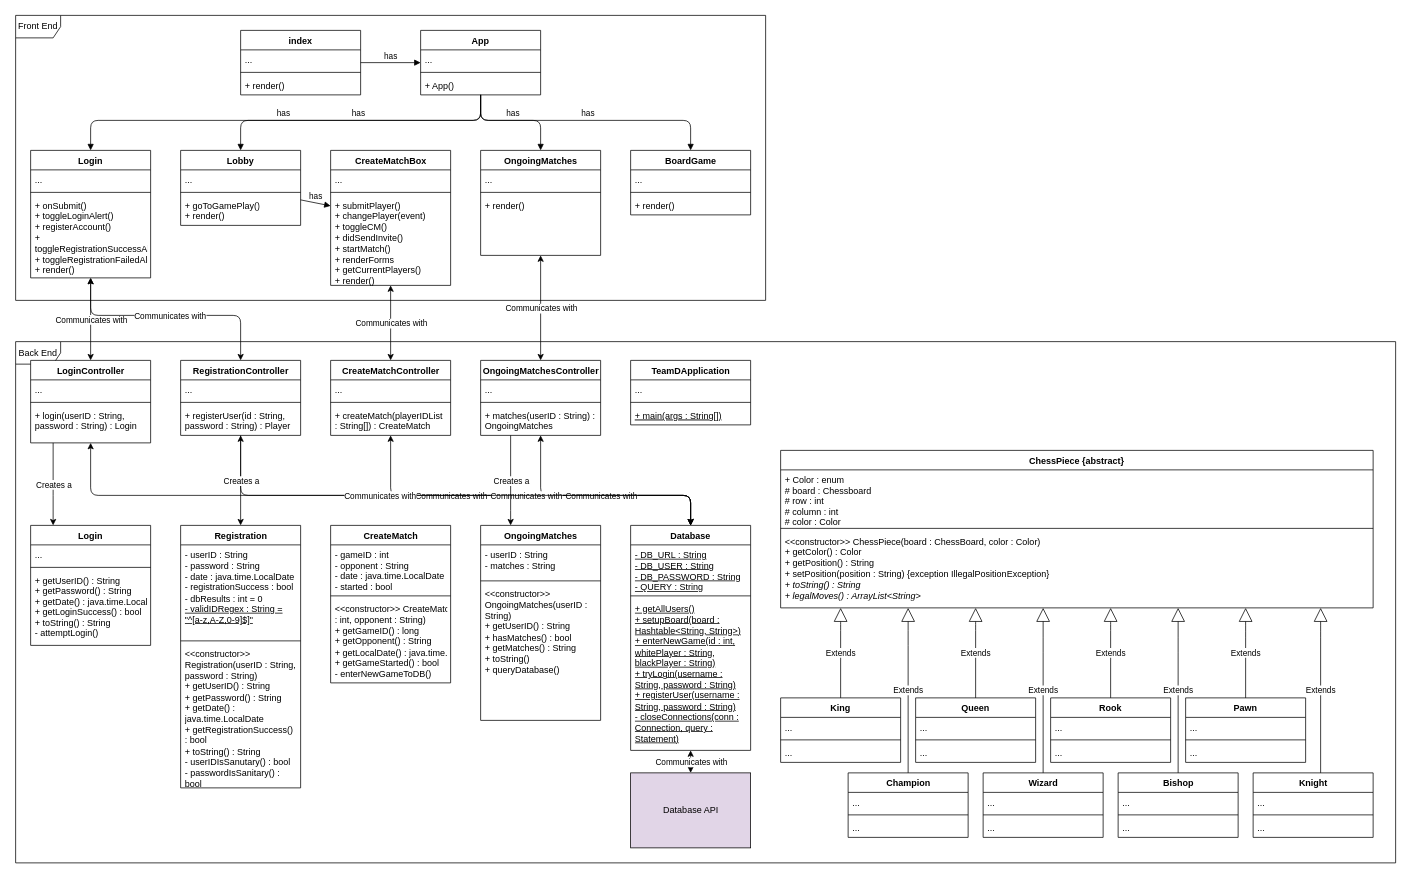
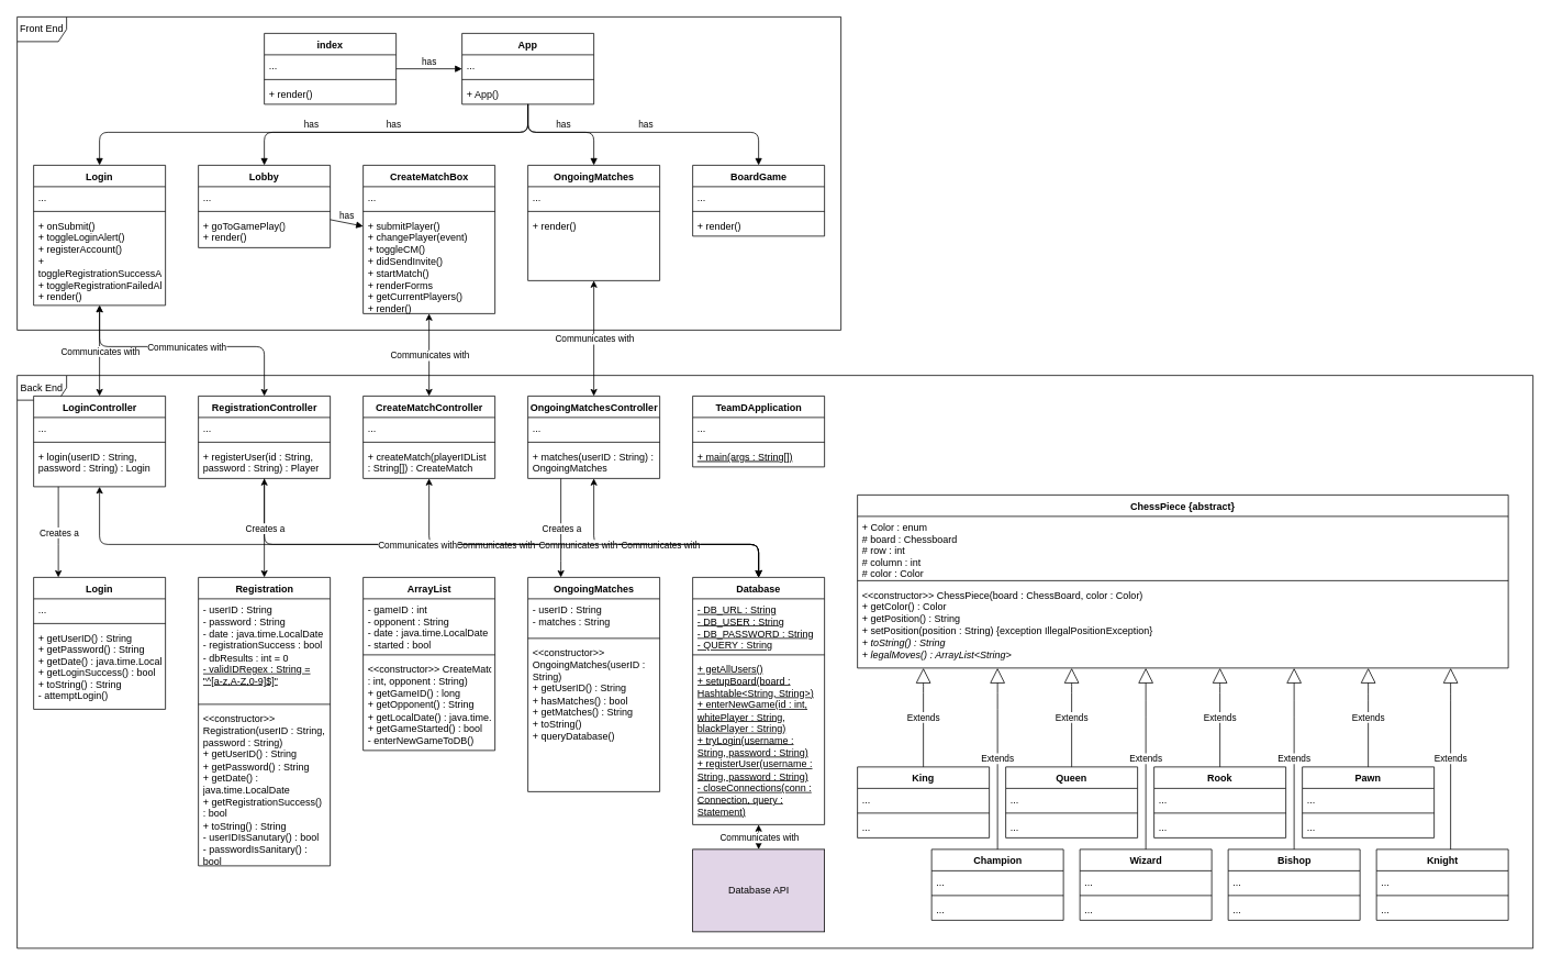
- <mxCell id="123" value="CreateMatch" style="swimlane;fontStyle=1;align=center;verticalAlign=top;childLayout=stackLayout;horizontal=1;startSize=26;horizontalStack=0;resizeParent=1;resizeParentMax=0;resizeLast=0;collapsible=1;marginBottom=0;html=1;" vertex="1" parent="1"><mxGeometry x="440" y="700" width="160" height="210" as="geometry" /></mxCell>
+ <mxCell id="123" value="ArrayList" style="swimlane;fontStyle=1;align=center;verticalAlign=top;childLayout=stackLayout;horizontal=1;startSize=26;horizontalStack=0;resizeParent=1;resizeParentMax=0;resizeLast=0;collapsible=1;marginBottom=0;html=1;" vertex="1" parent="1"><mxGeometry x="440" y="700" width="160" height="210" as="geometry" /></mxCell>
